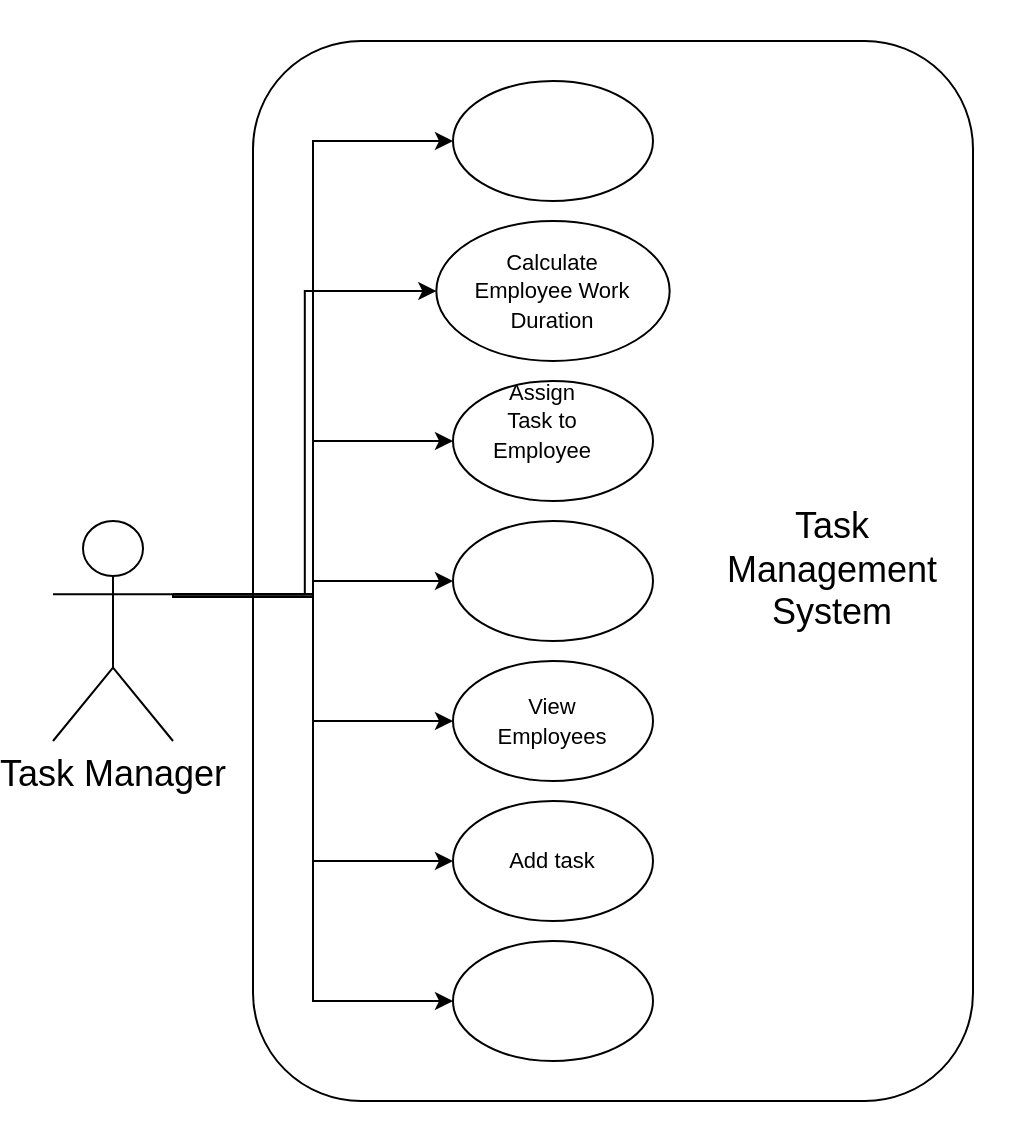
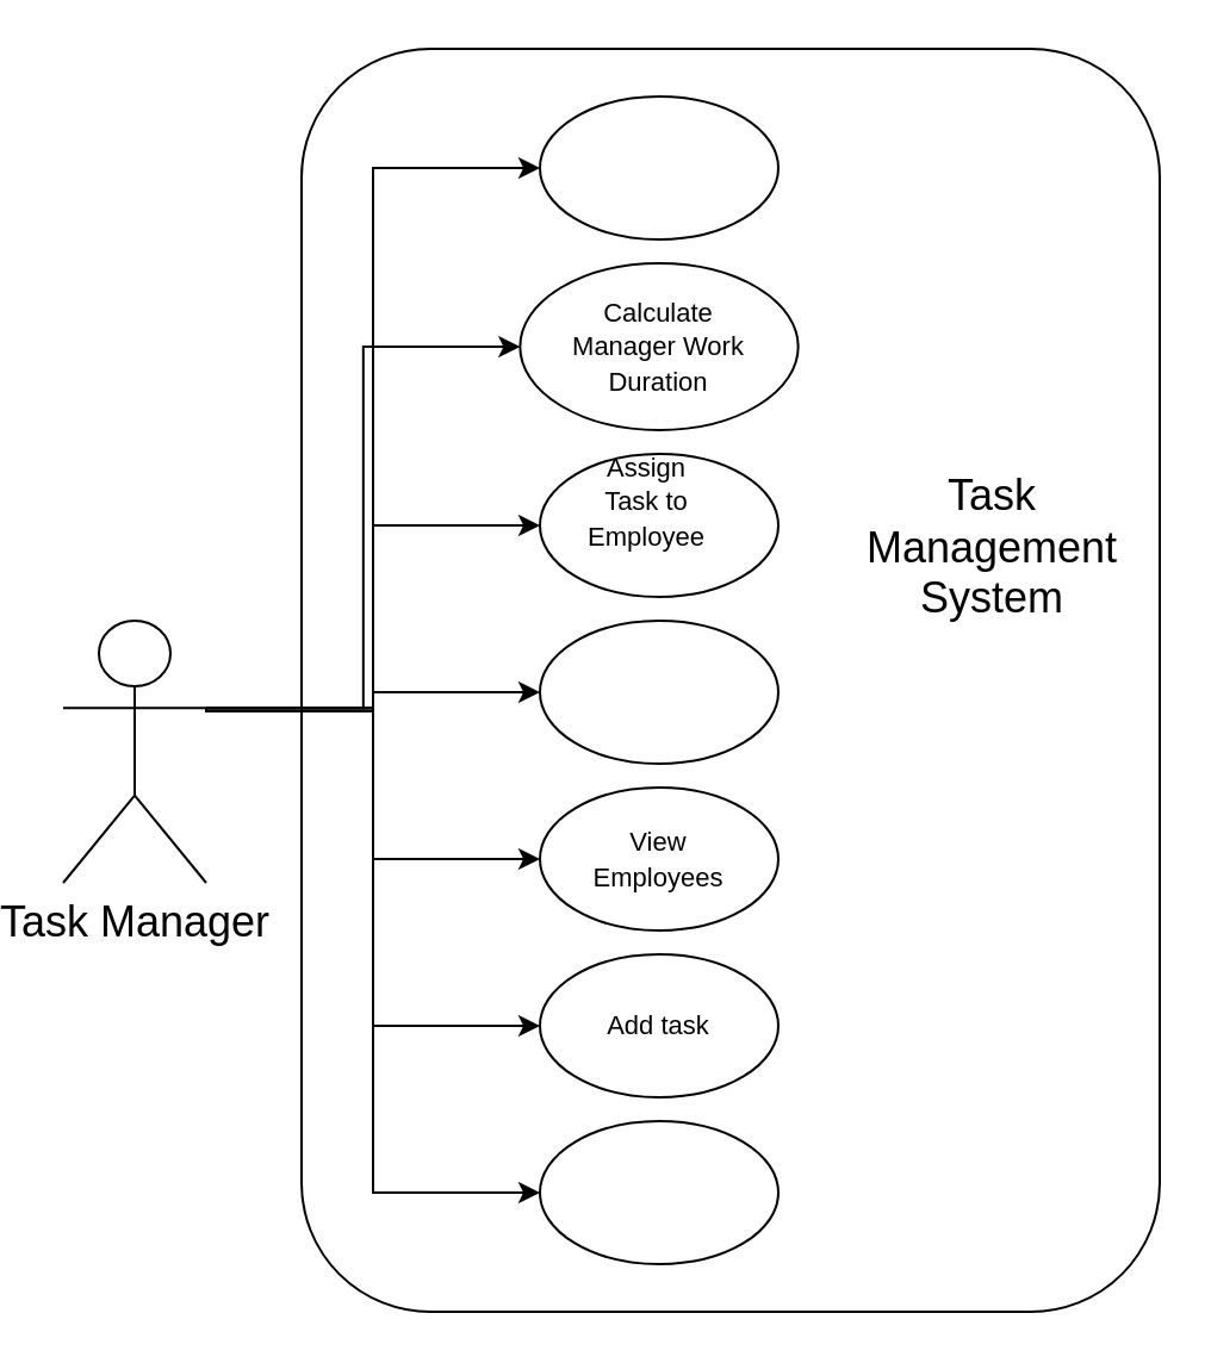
- <mxCell id="16" value="&lt;font style=&quot;font-size: 11px;&quot;&gt;Calculate Employee Work Duration&lt;/font&gt;" style="text;html=1;align=center;verticalAlign=middle;whiteSpace=wrap;rounded=0;" vertex="1" parent="1"><mxGeometry x="230" y="127.5" width="80" height="35" as="geometry" /></mxCell>
+ <mxCell id="16" value="&lt;font style=&quot;font-size: 11px;&quot;&gt;Calculate Manager Work Duration&lt;/font&gt;" style="text;html=1;align=center;verticalAlign=middle;whiteSpace=wrap;rounded=0;" vertex="1" parent="1"><mxGeometry x="230" y="127.5" width="80" height="35" as="geometry" /></mxCell>
- <mxCell id="22" value="&lt;font style=&quot;font-size: 18px;&quot;&gt;Task Management System&lt;/font&gt;" style="text;html=1;align=center;verticalAlign=middle;whiteSpace=wrap;rounded=0;" vertex="1" parent="1"><mxGeometry x="350" y="235" width="120" height="100" as="geometry" /></mxCell>
+ <mxCell id="22" value="&lt;font style=&quot;font-size: 18px;&quot;&gt;Task Management System&lt;/font&gt;" style="text;html=1;align=center;verticalAlign=middle;whiteSpace=wrap;rounded=0;" vertex="1" parent="1"><mxGeometry x="350" y="180" width="120" height="100" as="geometry" /></mxCell>
